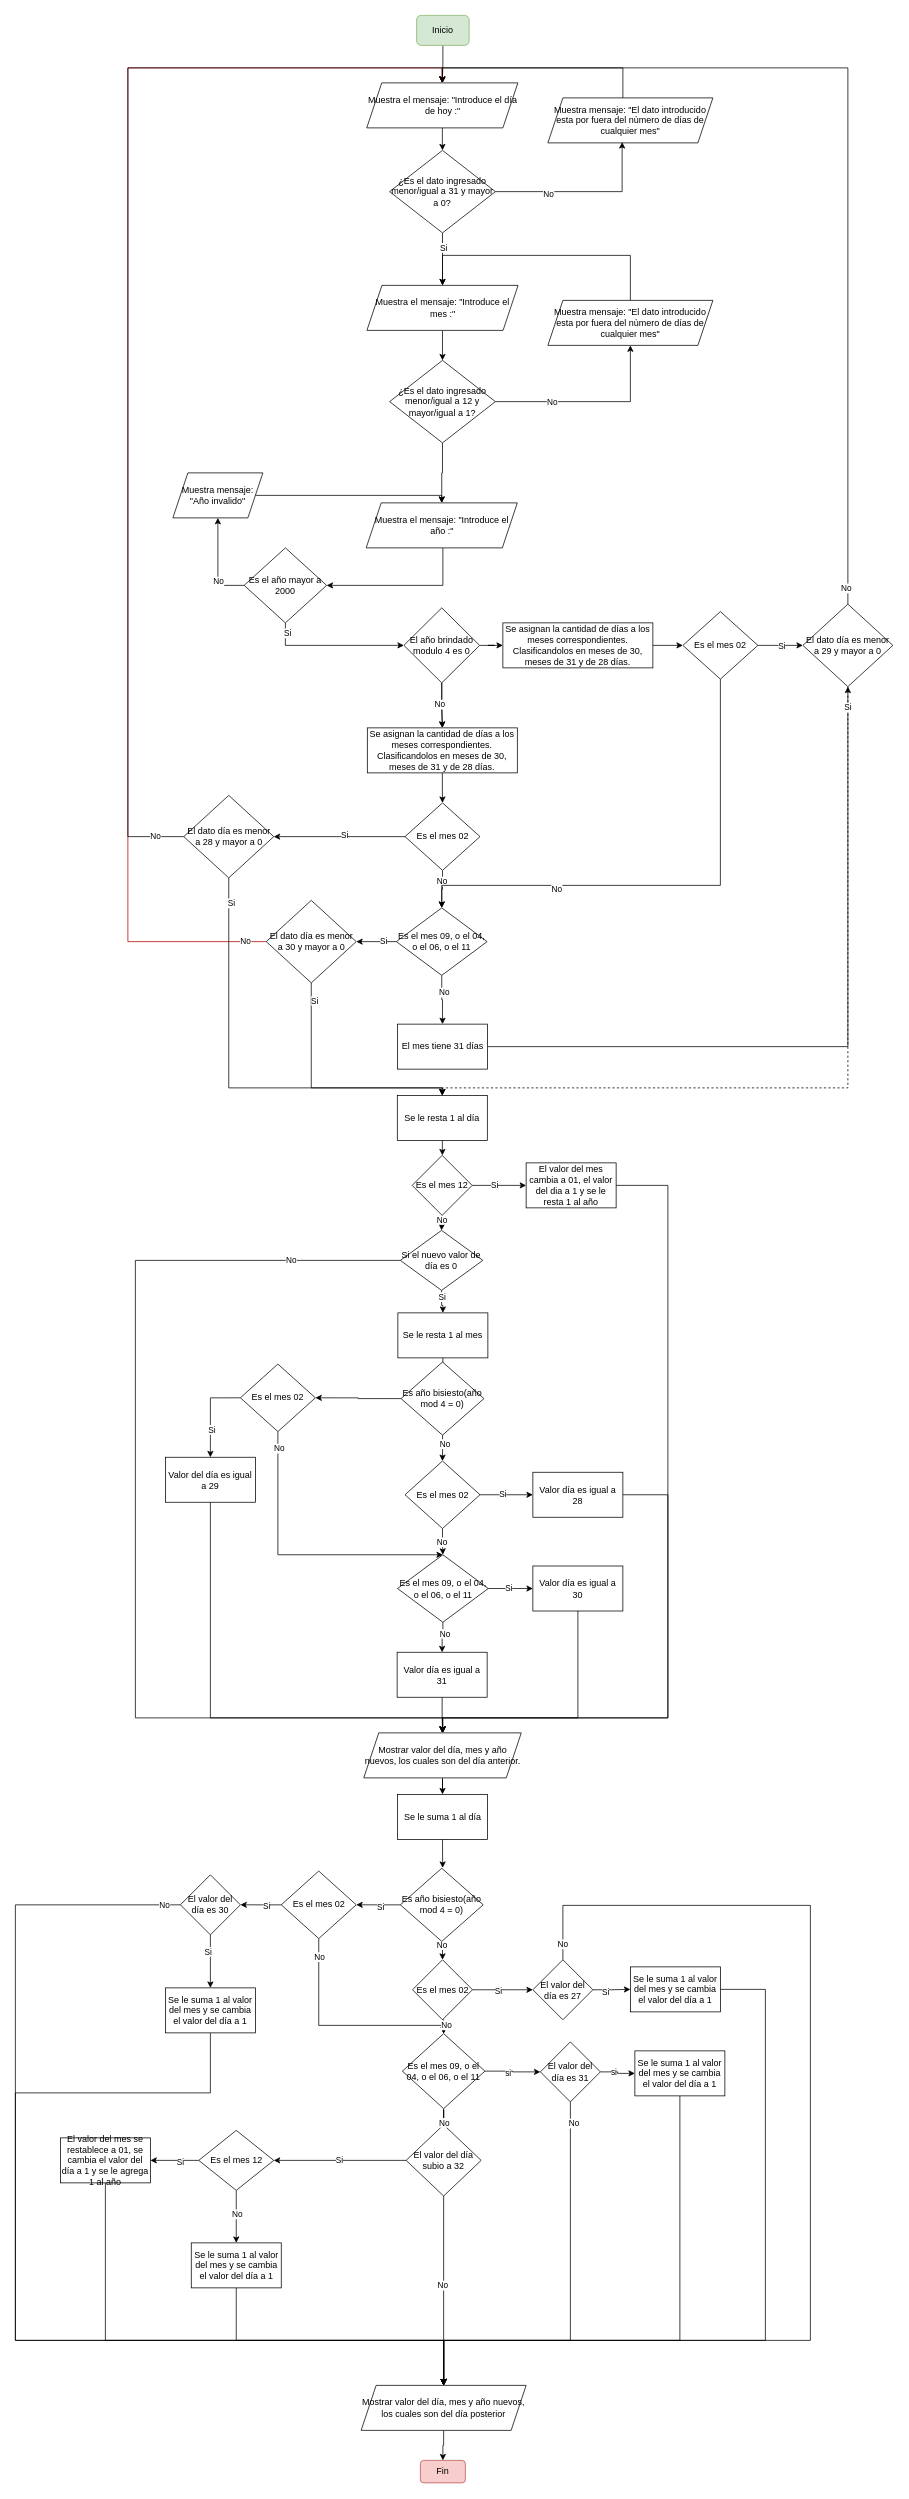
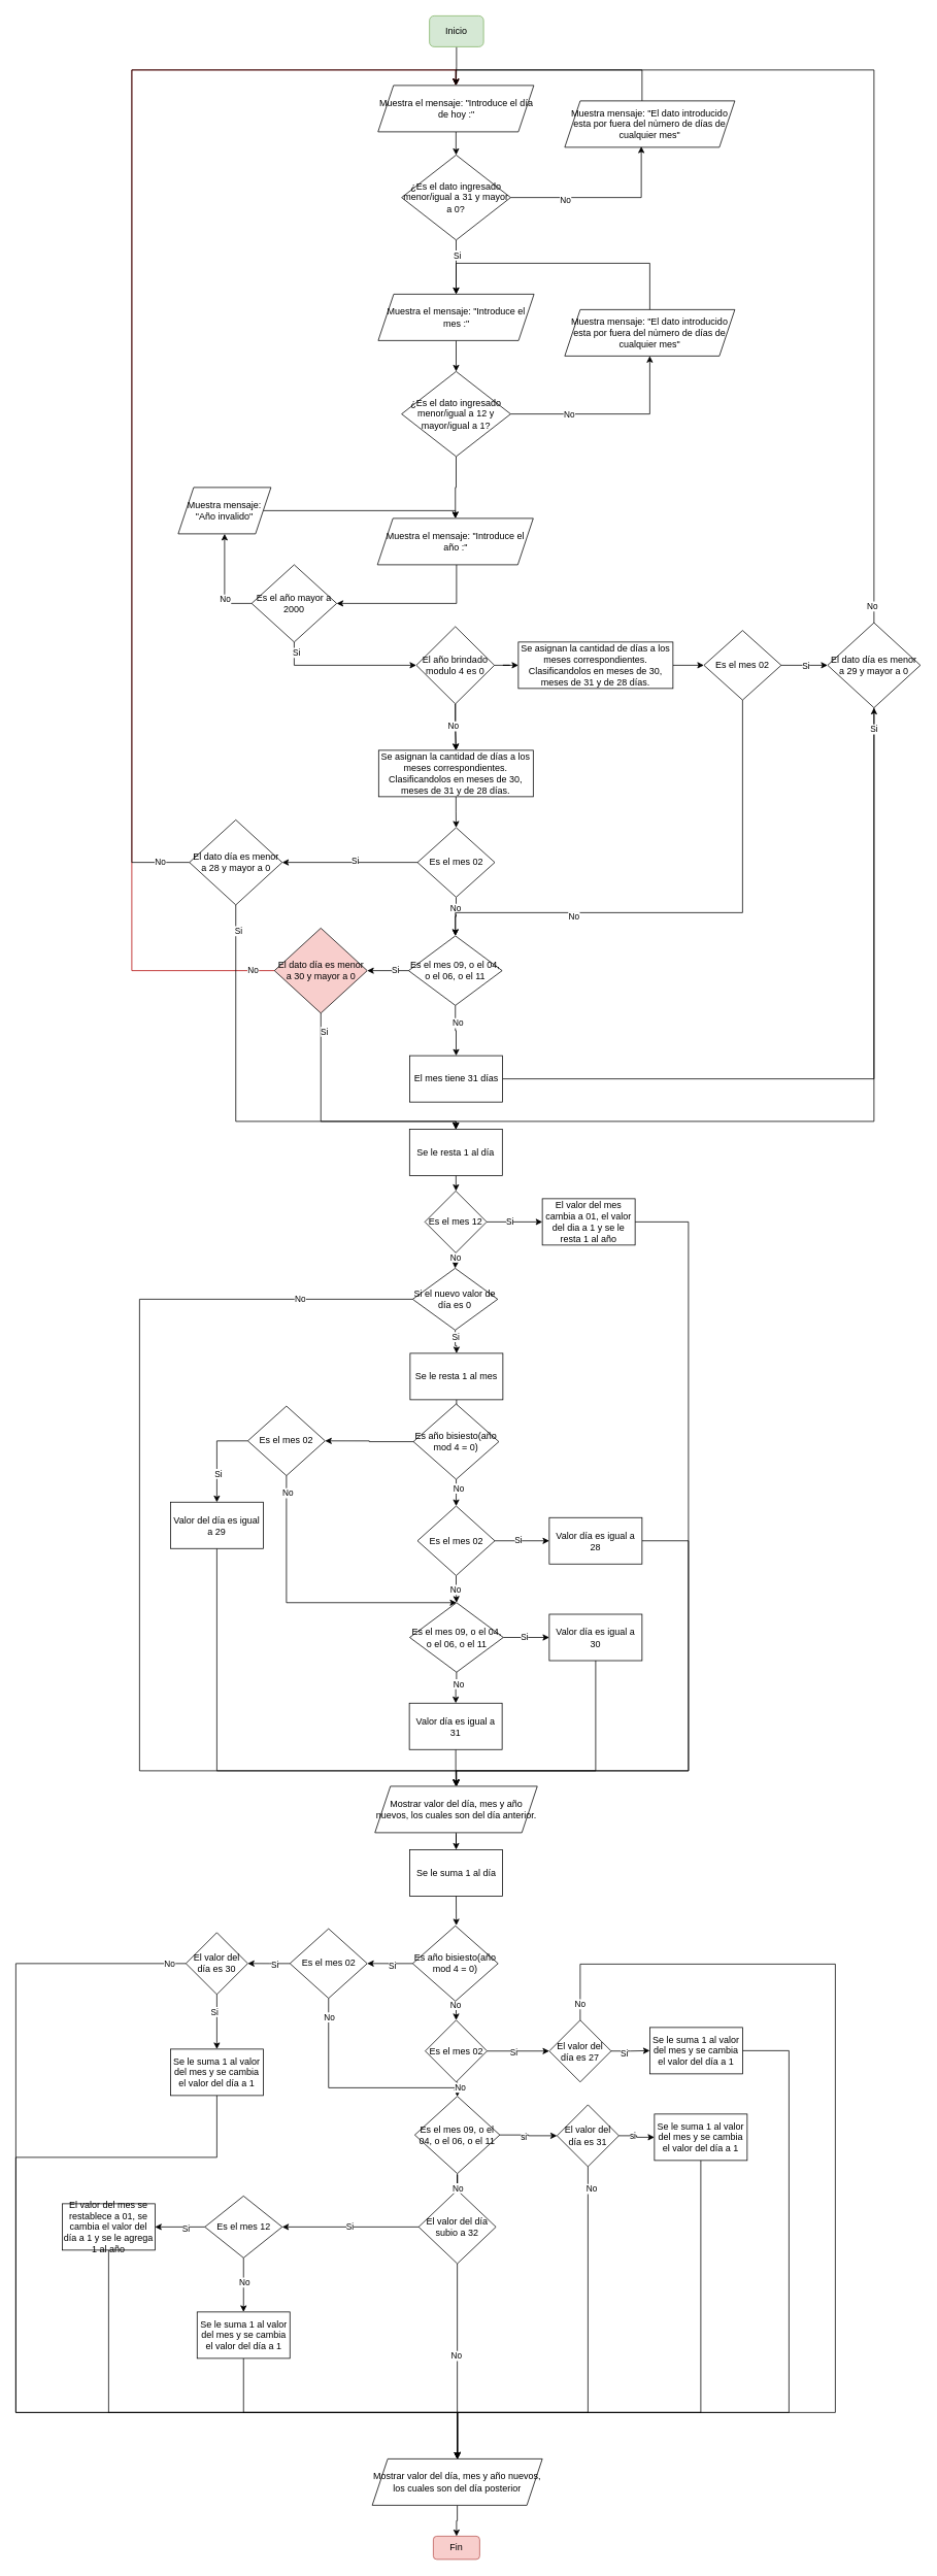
- <mxCell id="170" value="El dato día es menor a 30 y mayor a 0" style="rhombus;whiteSpace=wrap;html=1;" parent="1" vertex="1"><mxGeometry x="354.5" y="1200" width="120" height="110" as="geometry" /></mxCell>
+ <mxCell id="170" value="El dato día es menor a 30 y mayor a 0" style="rhombus;whiteSpace=wrap;html=1;fillColor=#f8cecc;" parent="1" vertex="1"><mxGeometry x="354.5" y="1200" width="120" height="110" as="geometry" /></mxCell>
- <mxCell id="161" style="edgeStyle=orthogonalEdgeStyle;rounded=0;orthogonalLoop=1;jettySize=auto;html=1;entryX=0.5;entryY=0;entryDx=0;entryDy=0;dashed=1;" parent="1" source="165" target="34" edge="1"><mxGeometry relative="1" as="geometry"><Array as="points"><mxPoint x="1130" y="1450" /><mxPoint x="589" y="1450" /></Array></mxGeometry></mxCell>
+ <mxCell id="161" style="edgeStyle=orthogonalEdgeStyle;rounded=0;orthogonalLoop=1;jettySize=auto;html=1;entryX=0.5;entryY=0;entryDx=0;entryDy=0;" parent="1" source="165" target="34" edge="1"><mxGeometry relative="1" as="geometry"><Array as="points"><mxPoint x="1130" y="1450" /><mxPoint x="589" y="1450" /></Array></mxGeometry></mxCell>
